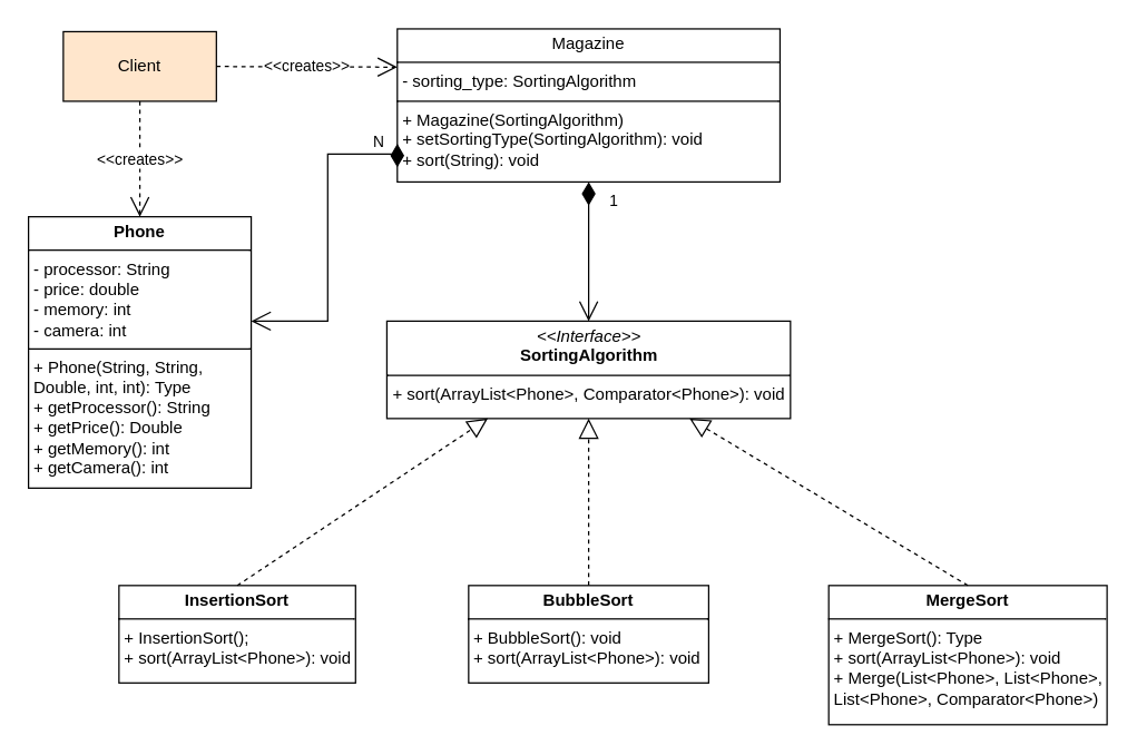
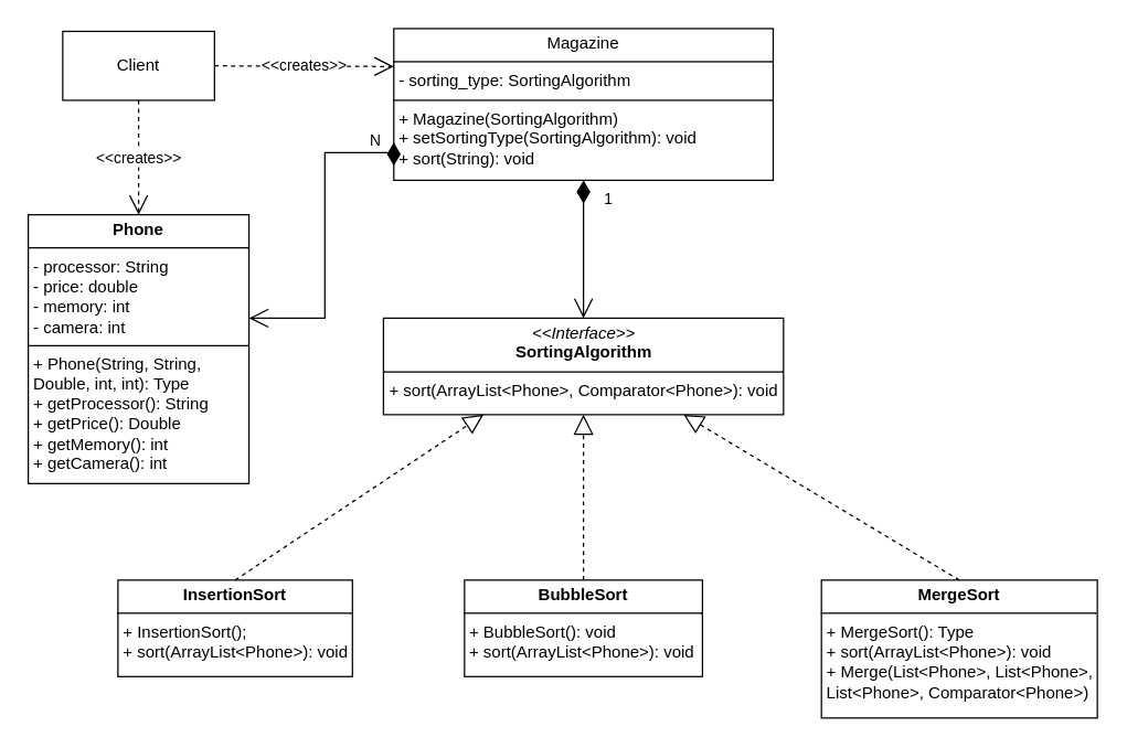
- <mxCell id="3" value="Client" style="html=1;whiteSpace=wrap;fillColor=#ffe6cc;" vertex="1" parent="1"><mxGeometry x="45" y="22" width="110" height="50" as="geometry" /></mxCell>
+ <mxCell id="3" value="Client" style="html=1;whiteSpace=wrap;" vertex="1" parent="1"><mxGeometry x="45" y="22" width="110" height="50" as="geometry" /></mxCell>
